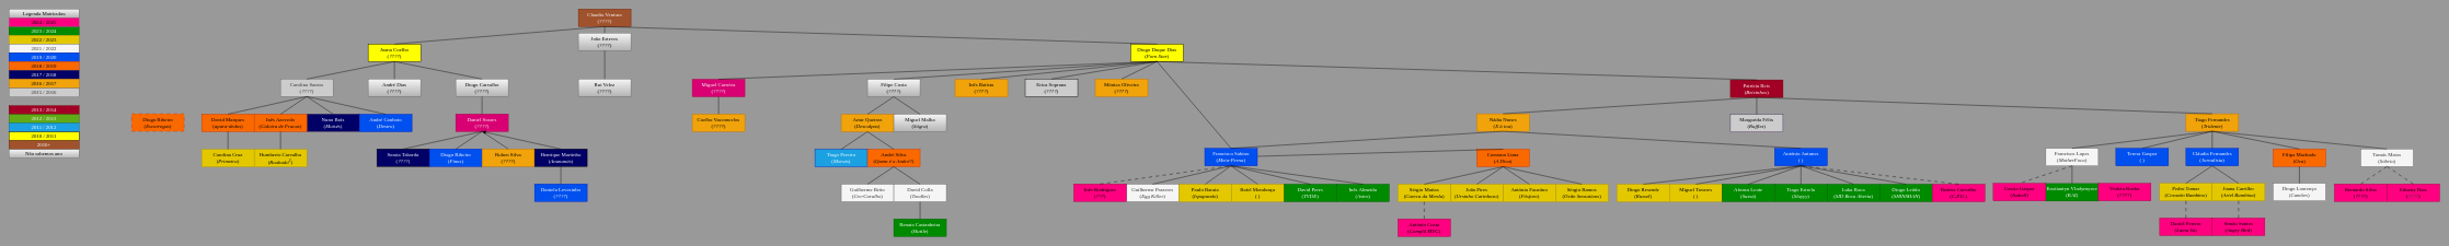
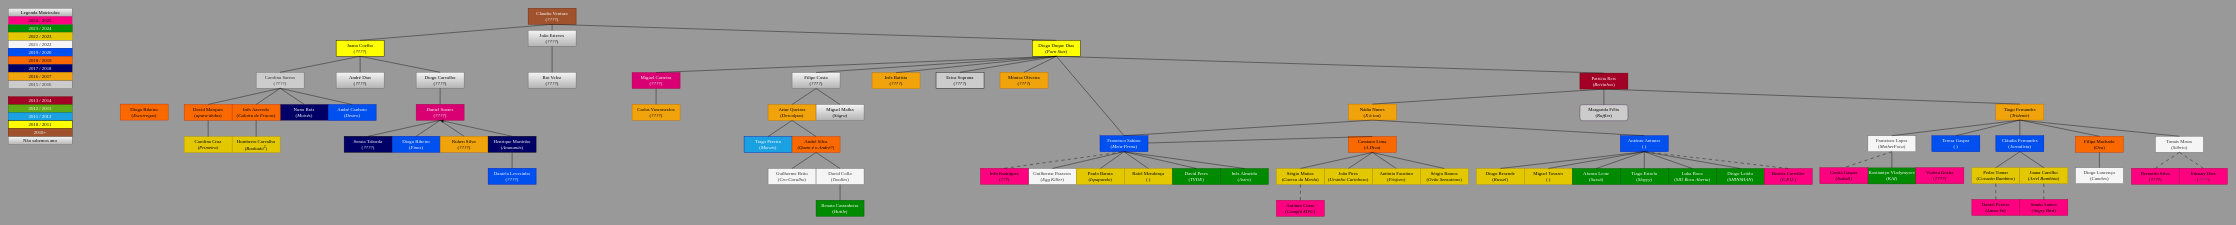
- <mxCell id="128" value="&lt;div&gt;Diogo Ribeiro&lt;/div&gt;&lt;div&gt;(&lt;font&gt;&lt;i&gt;Escorregas&lt;/i&gt;&lt;/font&gt;)&lt;/div&gt;" style="rounded=0;whiteSpace=wrap;html=1;fillColor=#fa6800;fontColor=#000000;strokeColor=#C73500;dashed=1;dashPattern=8 8;fontFamily=Times New Roman;" parent="1" vertex="1"><mxGeometry x="300" y="259.5" width="120" height="40" as="geometry" /></mxCell>
+ <mxCell id="128" value="&lt;div&gt;Diogo Ribeiro&lt;/div&gt;&lt;div&gt;(&lt;font&gt;&lt;i&gt;Escorregas&lt;/i&gt;&lt;/font&gt;)&lt;/div&gt;" style="rounded=0;whiteSpace=wrap;html=1;fillColor=#fa6800;fontColor=#000000;strokeColor=#C73500;dashed=0;dashPattern=8 8;fontFamily=Times New Roman;" parent="1" vertex="1"><mxGeometry x="300" y="259.5" width="120" height="40" as="geometry" /></mxCell>
- <mxCell id="87" value="&lt;div&gt;Coelho Vasconcelos&lt;/div&gt;&lt;div&gt;(&lt;i&gt;&lt;font&gt;????&lt;/font&gt;&lt;/i&gt;)&lt;/div&gt;" style="rounded=0;whiteSpace=wrap;html=1;fillColor=#f0a30a;fontColor=#000000;strokeColor=#BD7000;fontFamily=Times New Roman;" parent="1" vertex="1"><mxGeometry x="1580" y="260" width="120" height="40" as="geometry" /></mxCell>
+ <mxCell id="87" value="&lt;div&gt;Carlos Vasconcelos&lt;/div&gt;&lt;div&gt;(&lt;i&gt;&lt;font&gt;????&lt;/font&gt;&lt;/i&gt;)&lt;/div&gt;" style="rounded=0;whiteSpace=wrap;html=1;fillColor=#f0a30a;fontColor=#000000;strokeColor=#BD7000;fontFamily=Times New Roman;" parent="1" vertex="1"><mxGeometry x="1580" y="260" width="120" height="40" as="geometry" /></mxCell>
- <mxCell id="23" value="&lt;div&gt;Margarida Félix&lt;/div&gt;&lt;div&gt;(&lt;i&gt;Ruffles&lt;/i&gt;)&lt;/div&gt;" style="rounded=0;whiteSpace=wrap;html=1;fillColor=#CCCCCC;fontColor=#000000;strokeColor=#432D57;fontFamily=Times New Roman;" parent="1" vertex="1"><mxGeometry x="3950" y="261" width="120" height="40" as="geometry" /></mxCell>
+ <mxCell id="23" value="&lt;div&gt;Margarida Félix&lt;/div&gt;&lt;div&gt;(&lt;i&gt;Ruffles&lt;/i&gt;)&lt;/div&gt;" style="whiteSpace=wrap;html=1;fillColor=#CCCCCC;fontColor=#000000;strokeColor=#432D57;fontFamily=Times New Roman;rounded=1;" parent="1" vertex="1"><mxGeometry x="3950" y="261" width="120" height="40" as="geometry" /></mxCell>
